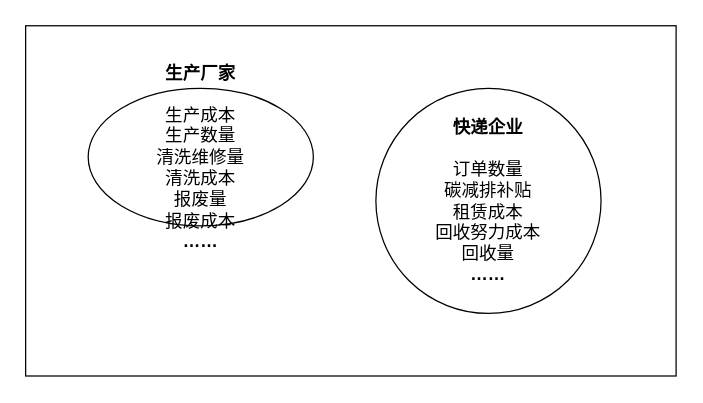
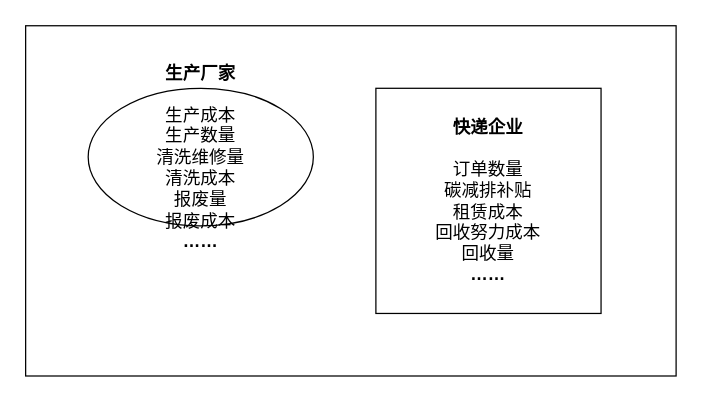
- <mxCell id="4" value="&lt;font style=&quot;font-size: 14px;&quot;&gt;&lt;b&gt;快递企业&lt;br&gt;&lt;/b&gt;&lt;br&gt;订单数量&lt;br&gt;碳减排补贴&lt;br&gt;租赁成本&lt;br&gt;回收努力成本&lt;br&gt;回收量&lt;br&gt;&lt;b&gt;……&lt;/b&gt;&lt;/font&gt;" style="ellipse;whiteSpace=wrap;html=1;aspect=fixed;" vertex="1" parent="1"><mxGeometry x="300" y="70" width="180" height="180" as="geometry" /></mxCell>
+ <mxCell id="4" value="&lt;font style=&quot;font-size: 14px;&quot;&gt;&lt;b&gt;快递企业&lt;br&gt;&lt;/b&gt;&lt;br&gt;订单数量&lt;br&gt;碳减排补贴&lt;br&gt;租赁成本&lt;br&gt;回收努力成本&lt;br&gt;回收量&lt;br&gt;&lt;b&gt;……&lt;/b&gt;&lt;/font&gt;" style="whiteSpace=wrap;html=1;aspect=fixed;rounded=0;" vertex="1" parent="1"><mxGeometry x="300" y="70" width="180" height="180" as="geometry" /></mxCell>
